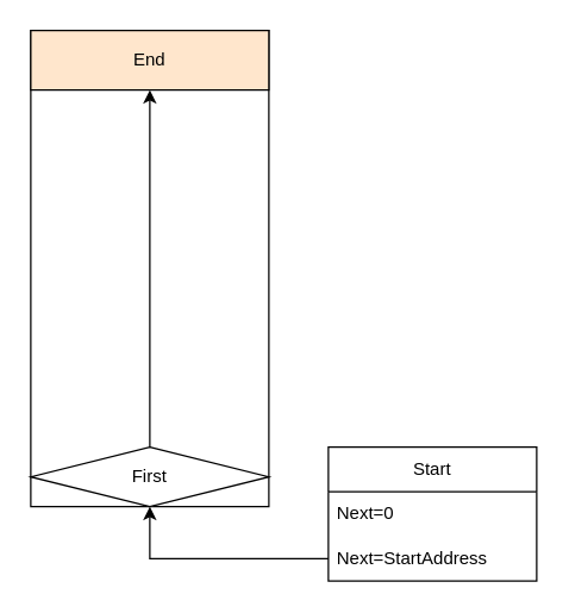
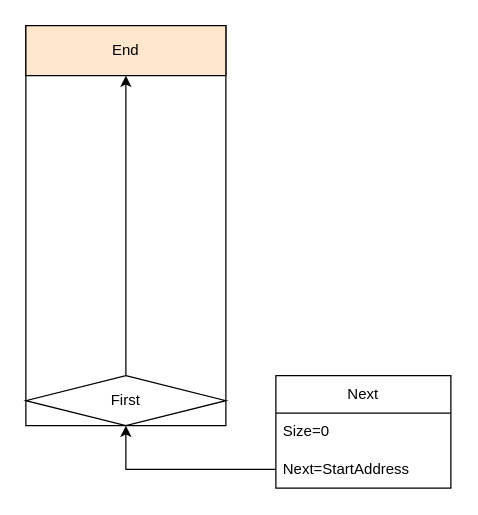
- <mxCell id="3" value="Start" style="swimlane;fontStyle=0;childLayout=stackLayout;horizontal=1;startSize=30;horizontalStack=0;resizeParent=1;resizeParentMax=0;resizeLast=0;collapsible=1;marginBottom=0;whiteSpace=wrap;html=1;" vertex="1" parent="1"><mxGeometry x="220" y="300" width="140" height="90" as="geometry" /></mxCell>
+ <mxCell id="3" value="Next" style="swimlane;fontStyle=0;childLayout=stackLayout;horizontal=1;startSize=30;horizontalStack=0;resizeParent=1;resizeParentMax=0;resizeLast=0;collapsible=1;marginBottom=0;whiteSpace=wrap;html=1;" vertex="1" parent="1"><mxGeometry x="220" y="300" width="140" height="90" as="geometry" /></mxCell>
- <mxCell id="4" value="Next=0" style="text;strokeColor=none;fillColor=none;align=left;verticalAlign=middle;spacingLeft=4;spacingRight=4;overflow=hidden;points=[[0,0.5],[1,0.5]];portConstraint=eastwest;rotatable=0;whiteSpace=wrap;html=1;" vertex="1" parent="3"><mxGeometry y="30" width="140" height="30" as="geometry" /></mxCell>
+ <mxCell id="4" value="Size=0" style="text;strokeColor=none;fillColor=none;align=left;verticalAlign=middle;spacingLeft=4;spacingRight=4;overflow=hidden;points=[[0,0.5],[1,0.5]];portConstraint=eastwest;rotatable=0;whiteSpace=wrap;html=1;" vertex="1" parent="3"><mxGeometry y="30" width="140" height="30" as="geometry" /></mxCell>
